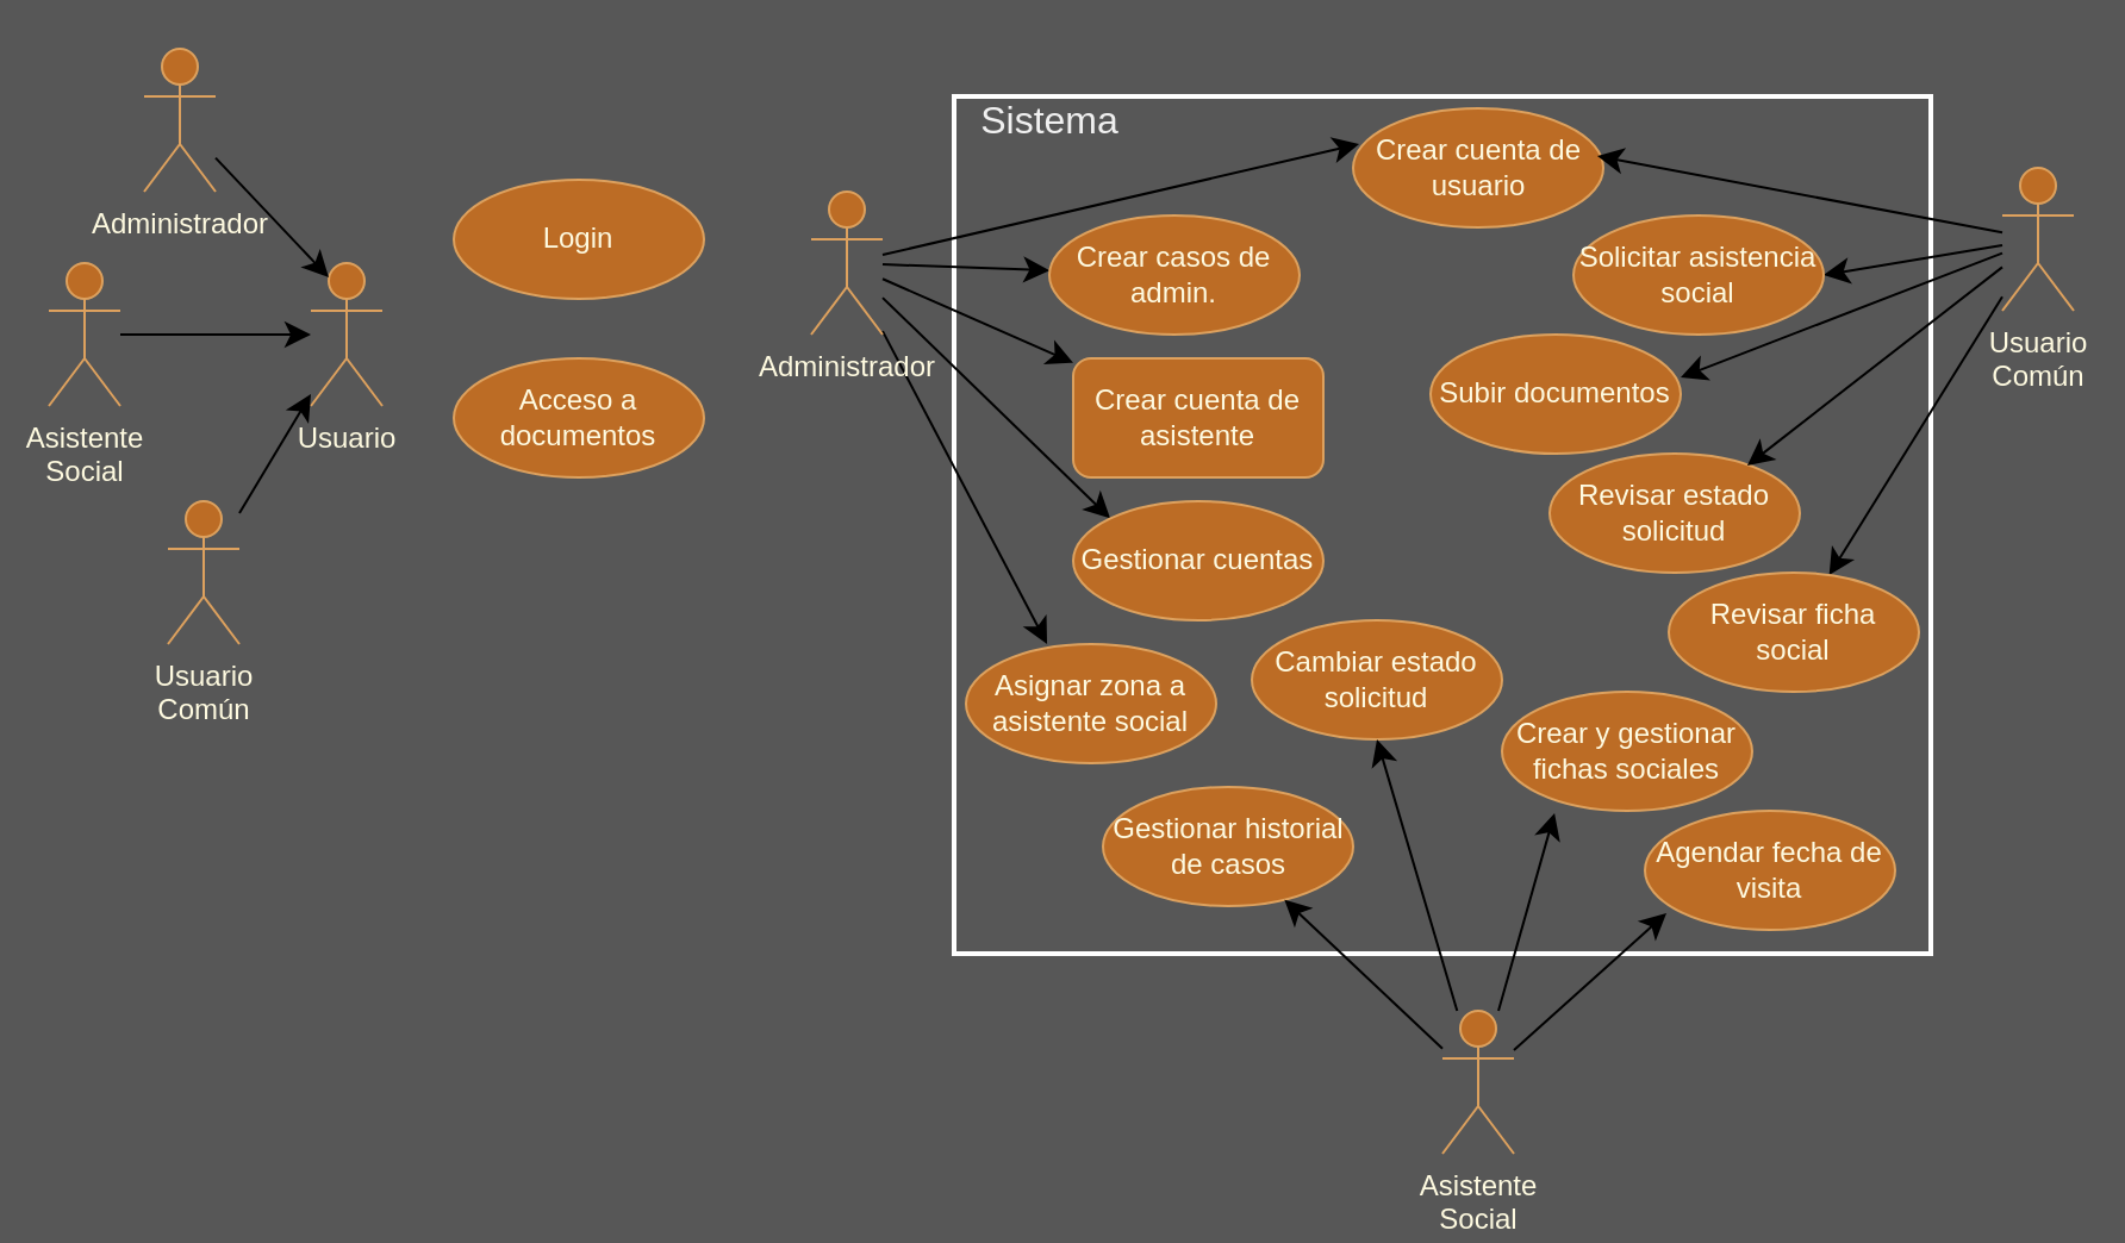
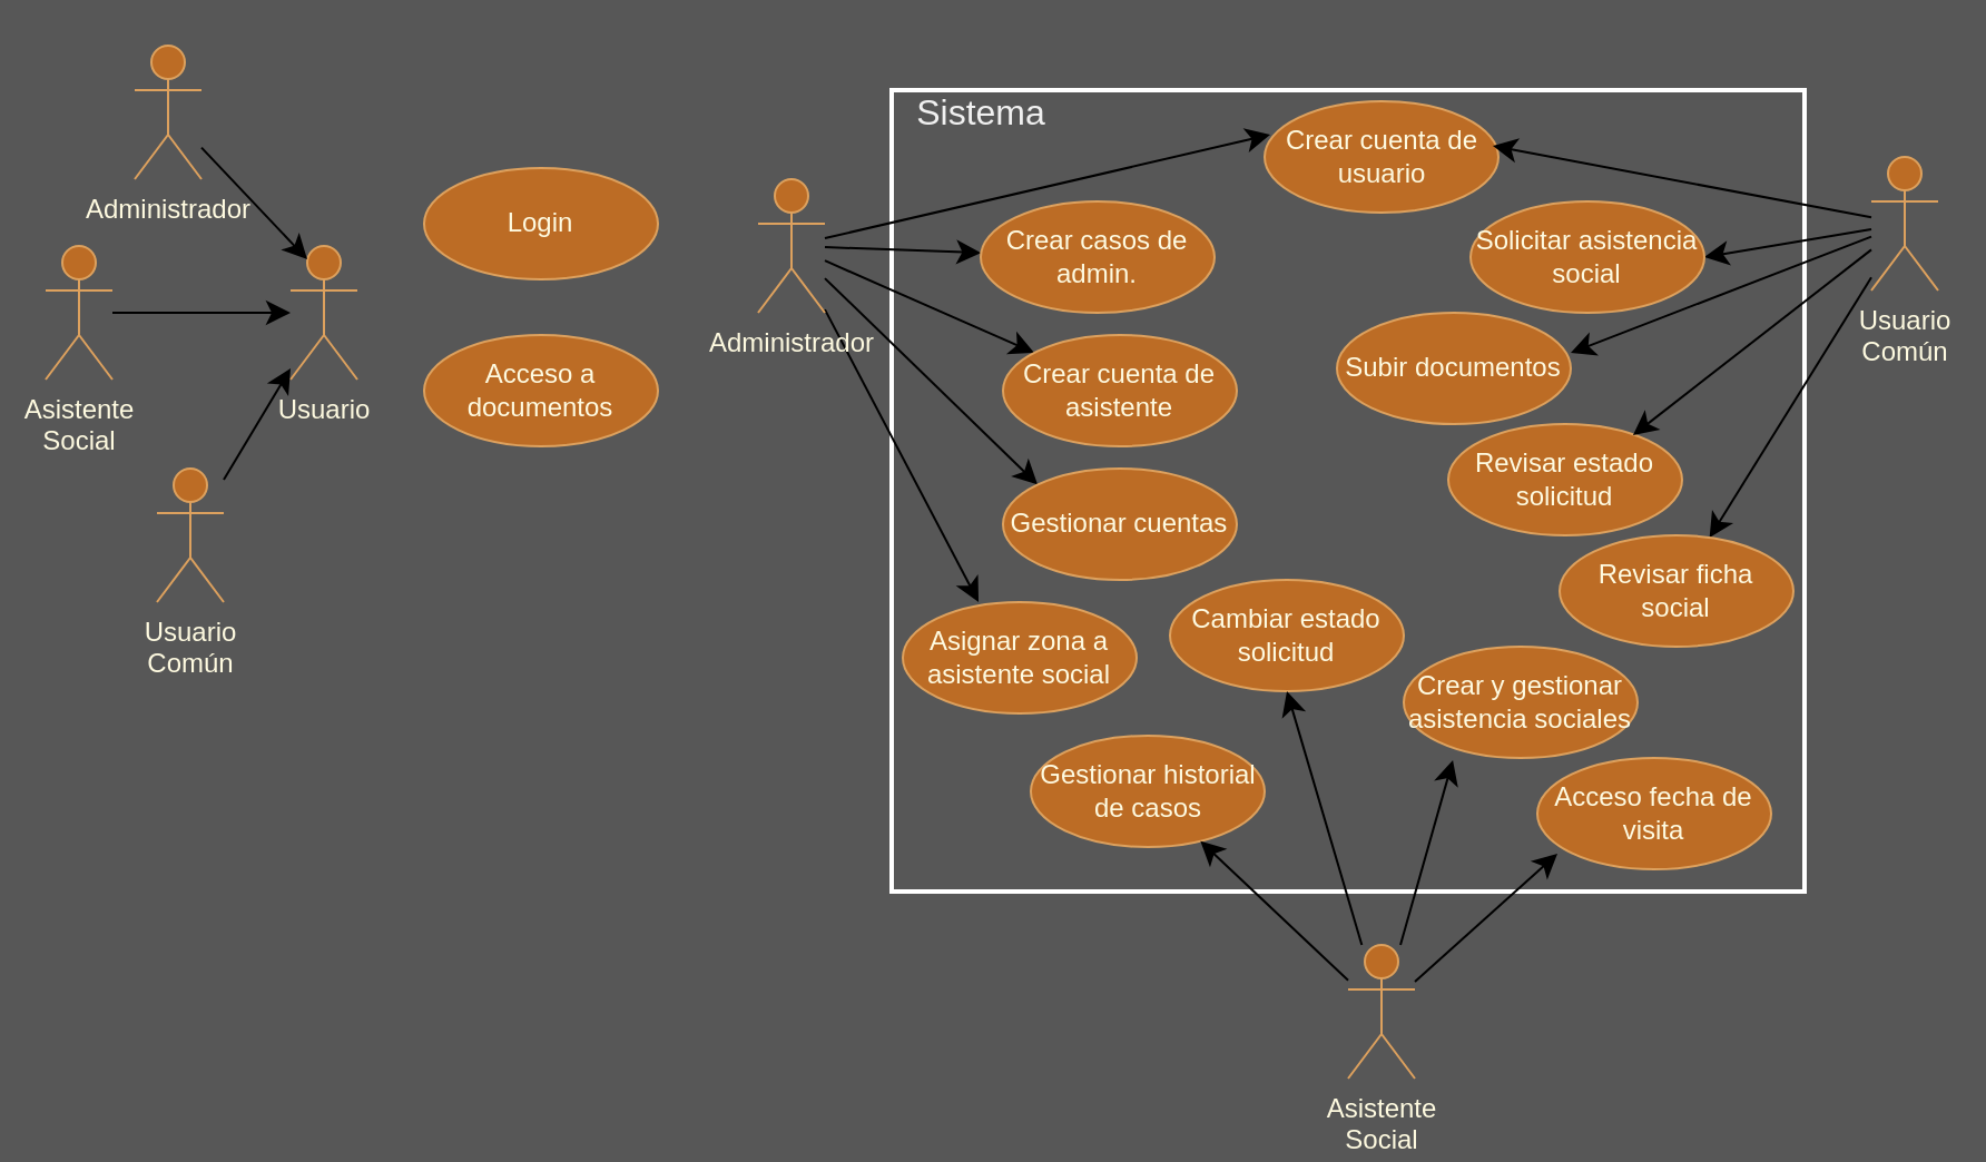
- <mxCell id="24" value="Crear cuenta de asistente" style="whiteSpace=wrap;html=1;labelBackgroundColor=none;fillColor=#BC6C25;strokeColor=#DDA15E;fontColor=#FEFAE0;rounded=1;" vertex="1" parent="1"><mxGeometry x="450" y="150" width="105" height="50" as="geometry" /></mxCell>
+ <mxCell id="24" value="Crear cuenta de asistente" style="ellipse;whiteSpace=wrap;html=1;labelBackgroundColor=none;fillColor=#BC6C25;strokeColor=#DDA15E;fontColor=#FEFAE0;rounded=0;" vertex="1" parent="1"><mxGeometry x="450" y="150" width="105" height="50" as="geometry" /></mxCell>
- <mxCell id="34" value="Crear y gestionar fichas sociales" style="ellipse;whiteSpace=wrap;html=1;labelBackgroundColor=none;fillColor=#BC6C25;strokeColor=#DDA15E;fontColor=#FEFAE0;rounded=0;" vertex="1" parent="1"><mxGeometry x="630" y="290" width="105" height="50" as="geometry" /></mxCell>
+ <mxCell id="34" value="Crear y gestionar asistencia sociales" style="ellipse;whiteSpace=wrap;html=1;labelBackgroundColor=none;fillColor=#BC6C25;strokeColor=#DDA15E;fontColor=#FEFAE0;rounded=0;" vertex="1" parent="1"><mxGeometry x="630" y="290" width="105" height="50" as="geometry" /></mxCell>
- <mxCell id="39" value="Agendar fecha de visita" style="ellipse;whiteSpace=wrap;html=1;labelBackgroundColor=none;fillColor=#BC6C25;strokeColor=#DDA15E;fontColor=#FEFAE0;rounded=0;" vertex="1" parent="1"><mxGeometry x="690" y="340" width="105" height="50" as="geometry" /></mxCell>
+ <mxCell id="39" value="Acceso fecha de visita" style="ellipse;whiteSpace=wrap;html=1;labelBackgroundColor=none;fillColor=#BC6C25;strokeColor=#DDA15E;fontColor=#FEFAE0;rounded=0;" vertex="1" parent="1"><mxGeometry x="690" y="340" width="105" height="50" as="geometry" /></mxCell>
